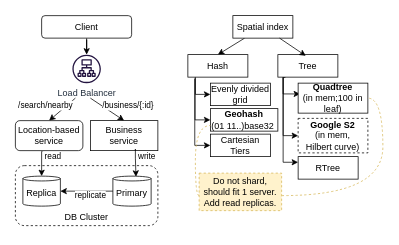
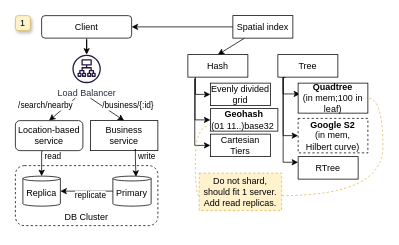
+ <mxCell id="3" value="1" style="text;html=1;strokeColor=#d6b656;fillColor=#fff2cc;align=center;verticalAlign=middle;whiteSpace=wrap;rounded=1;glass=0;shadow=1;arcSize=19;" parent="1" vertex="1"><mxGeometry width="20" height="20" as="geometry" x="20" y="20" /></mxCell>
- <mxCell id="26" style="rounded=0;orthogonalLoop=1;jettySize=auto;html=1;entryX=0.465;entryY=0.053;entryDx=0;entryDy=0;entryPerimeter=0;" parent="1" source="18" target="25" edge="1"><mxGeometry relative="1" as="geometry" /></mxCell>
+ <mxCell id="26" style="rounded=0;orthogonalLoop=1;jettySize=auto;html=1;" parent="1" source="18" target="5" edge="1"><mxGeometry relative="1" as="geometry" /></mxCell>
